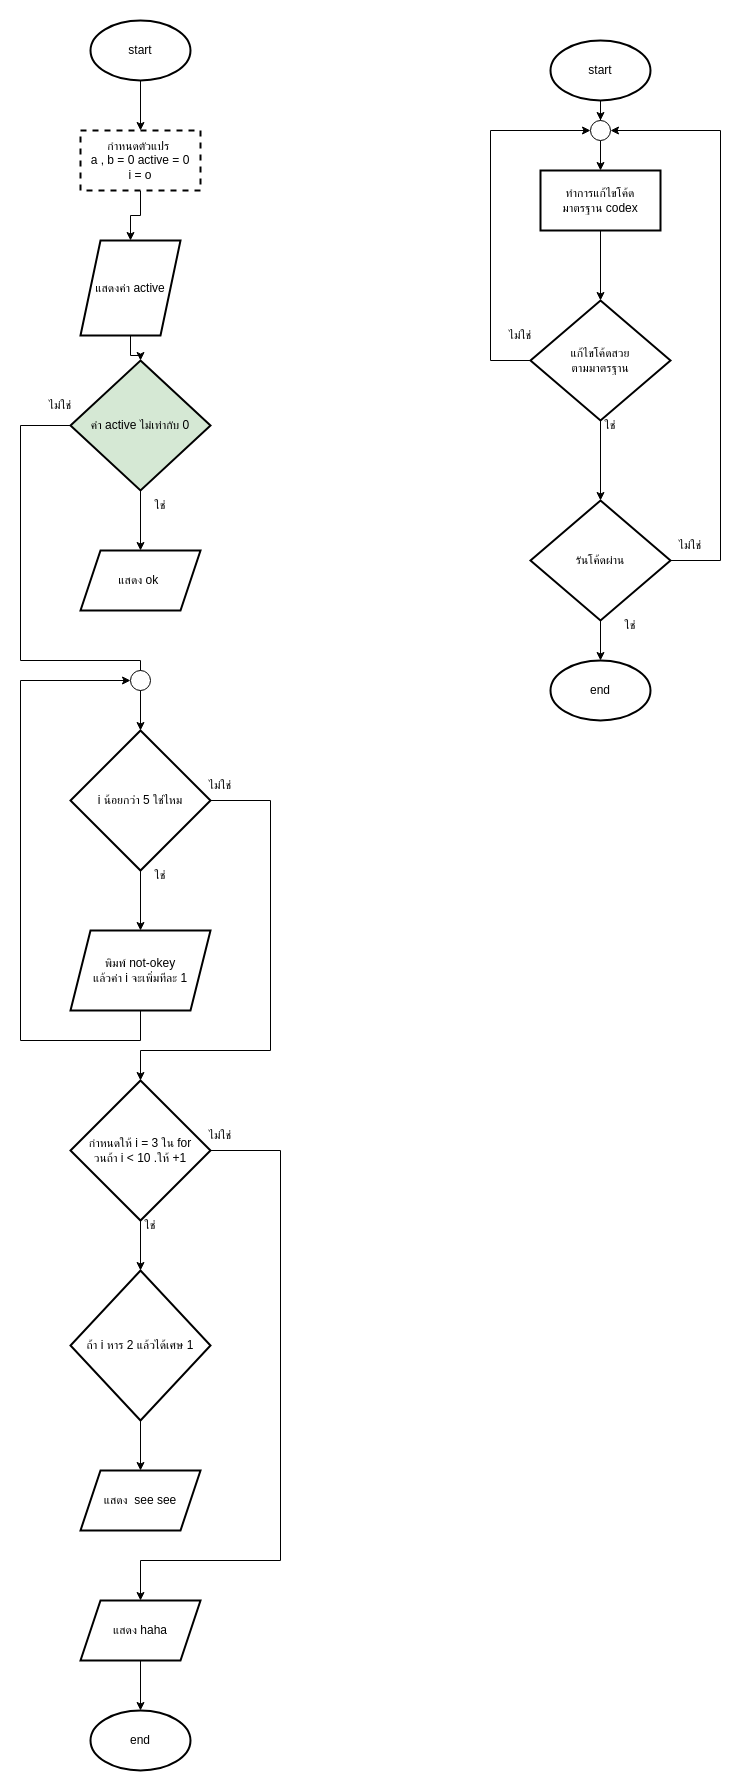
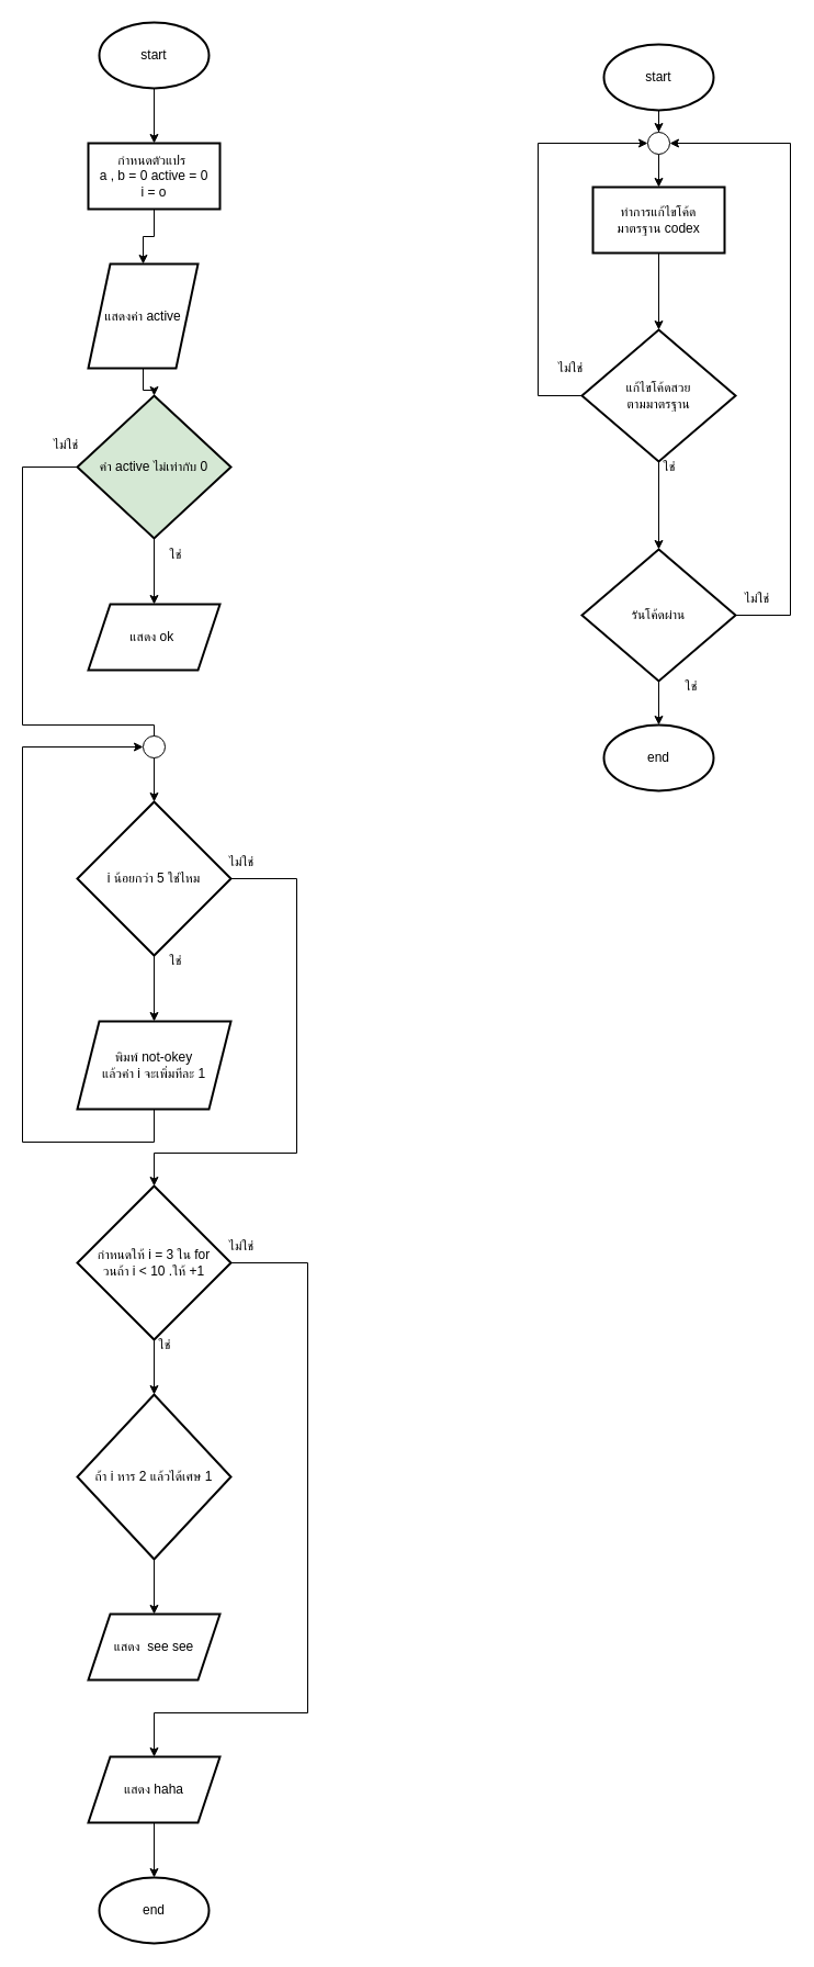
- <mxCell id="5" value="กำหนดตัวแปร&amp;nbsp;&lt;div&gt;a , b = 0 active = 0&lt;/div&gt;&lt;div&gt;i = o&lt;/div&gt;" style="whiteSpace=wrap;html=1;strokeWidth=2;dashed=1;" parent="1" vertex="1"><mxGeometry x="80" y="130" width="120" height="60" as="geometry" /></mxCell>
+ <mxCell id="5" value="กำหนดตัวแปร&amp;nbsp;&lt;div&gt;a , b = 0 active = 0&lt;/div&gt;&lt;div&gt;i = o&lt;/div&gt;" style="whiteSpace=wrap;html=1;strokeWidth=2;" parent="1" vertex="1"><mxGeometry x="80" y="130" width="120" height="60" as="geometry" /></mxCell>
